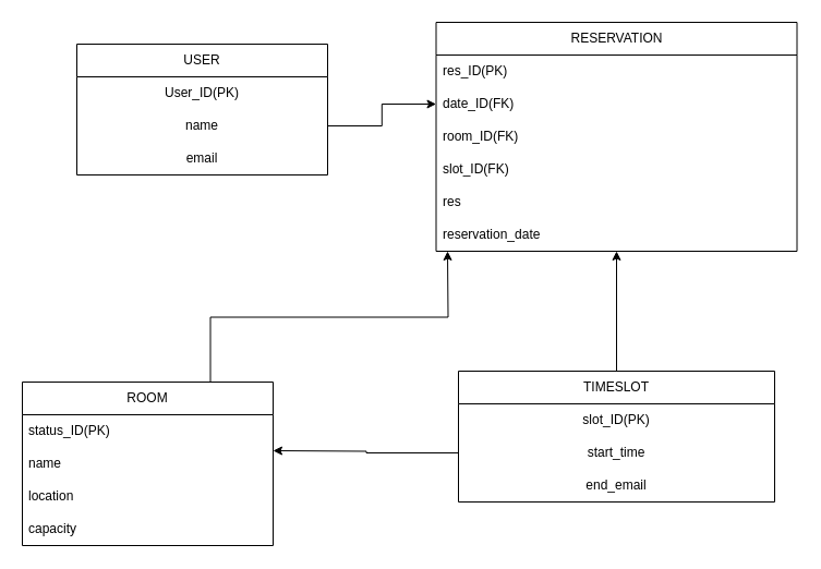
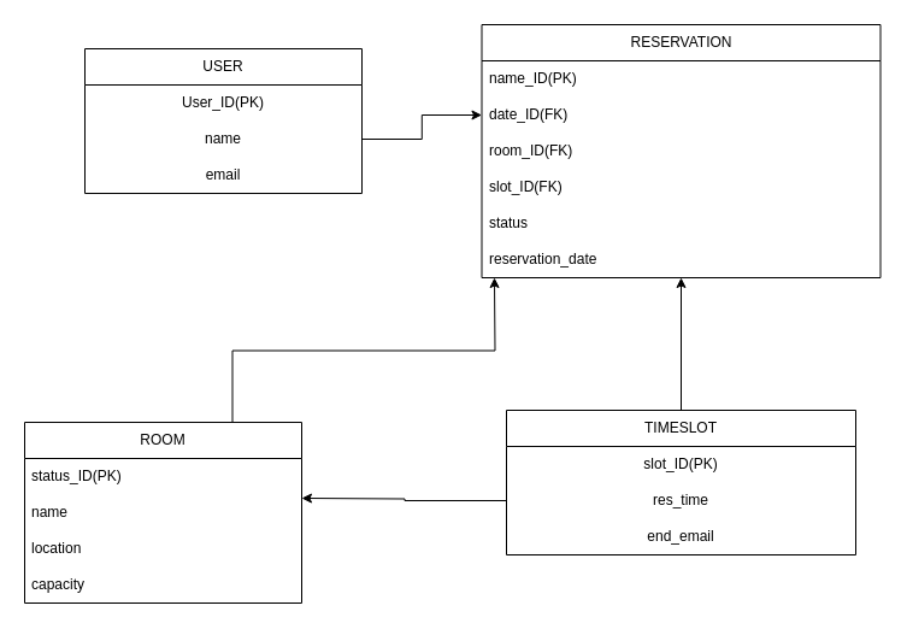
- <mxCell id="7" value="res_ID(PK)" style="text;strokeColor=none;fillColor=none;align=left;verticalAlign=middle;spacingLeft=4;spacingRight=4;overflow=hidden;points=[[0,0.5],[1,0.5]];portConstraint=eastwest;rotatable=0;whiteSpace=wrap;html=1;labelBorderColor=none;" vertex="1" parent="6"><mxGeometry y="30" width="331" height="30" as="geometry" /></mxCell>
+ <mxCell id="7" value="name_ID(PK)" style="text;strokeColor=none;fillColor=none;align=left;verticalAlign=middle;spacingLeft=4;spacingRight=4;overflow=hidden;points=[[0,0.5],[1,0.5]];portConstraint=eastwest;rotatable=0;whiteSpace=wrap;html=1;labelBorderColor=none;" vertex="1" parent="6"><mxGeometry y="30" width="331" height="30" as="geometry" /></mxCell>
- <mxCell id="11" value="res" style="text;strokeColor=none;fillColor=none;align=left;verticalAlign=middle;spacingLeft=4;spacingRight=4;overflow=hidden;points=[[0,0.5],[1,0.5]];portConstraint=eastwest;rotatable=0;whiteSpace=wrap;html=1;" vertex="1" parent="6"><mxGeometry y="150" width="331" height="30" as="geometry" /></mxCell>
+ <mxCell id="11" value="status" style="text;strokeColor=none;fillColor=none;align=left;verticalAlign=middle;spacingLeft=4;spacingRight=4;overflow=hidden;points=[[0,0.5],[1,0.5]];portConstraint=eastwest;rotatable=0;whiteSpace=wrap;html=1;" vertex="1" parent="6"><mxGeometry y="150" width="331" height="30" as="geometry" /></mxCell>
- <mxCell id="22" value="start_time" style="text;strokeColor=none;fillColor=none;align=center;verticalAlign=middle;spacingLeft=4;spacingRight=4;overflow=hidden;points=[[0,0.5],[1,0.5]];portConstraint=eastwest;rotatable=0;whiteSpace=wrap;html=1;" vertex="1" parent="20"><mxGeometry y="60" width="290" height="30" as="geometry" /></mxCell>
+ <mxCell id="22" value="res_time" style="text;strokeColor=none;fillColor=none;align=center;verticalAlign=middle;spacingLeft=4;spacingRight=4;overflow=hidden;points=[[0,0.5],[1,0.5]];portConstraint=eastwest;rotatable=0;whiteSpace=wrap;html=1;" vertex="1" parent="20"><mxGeometry y="60" width="290" height="30" as="geometry" /></mxCell>
